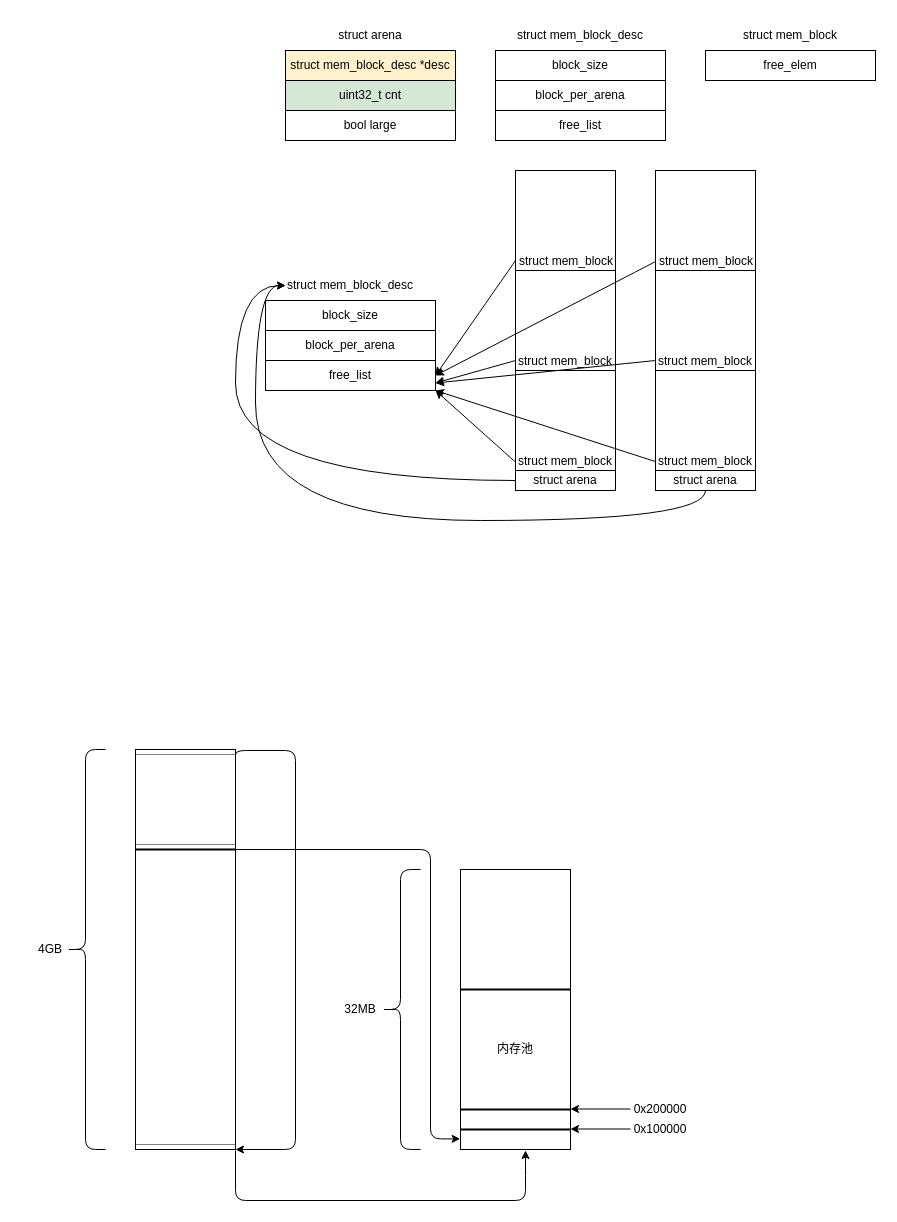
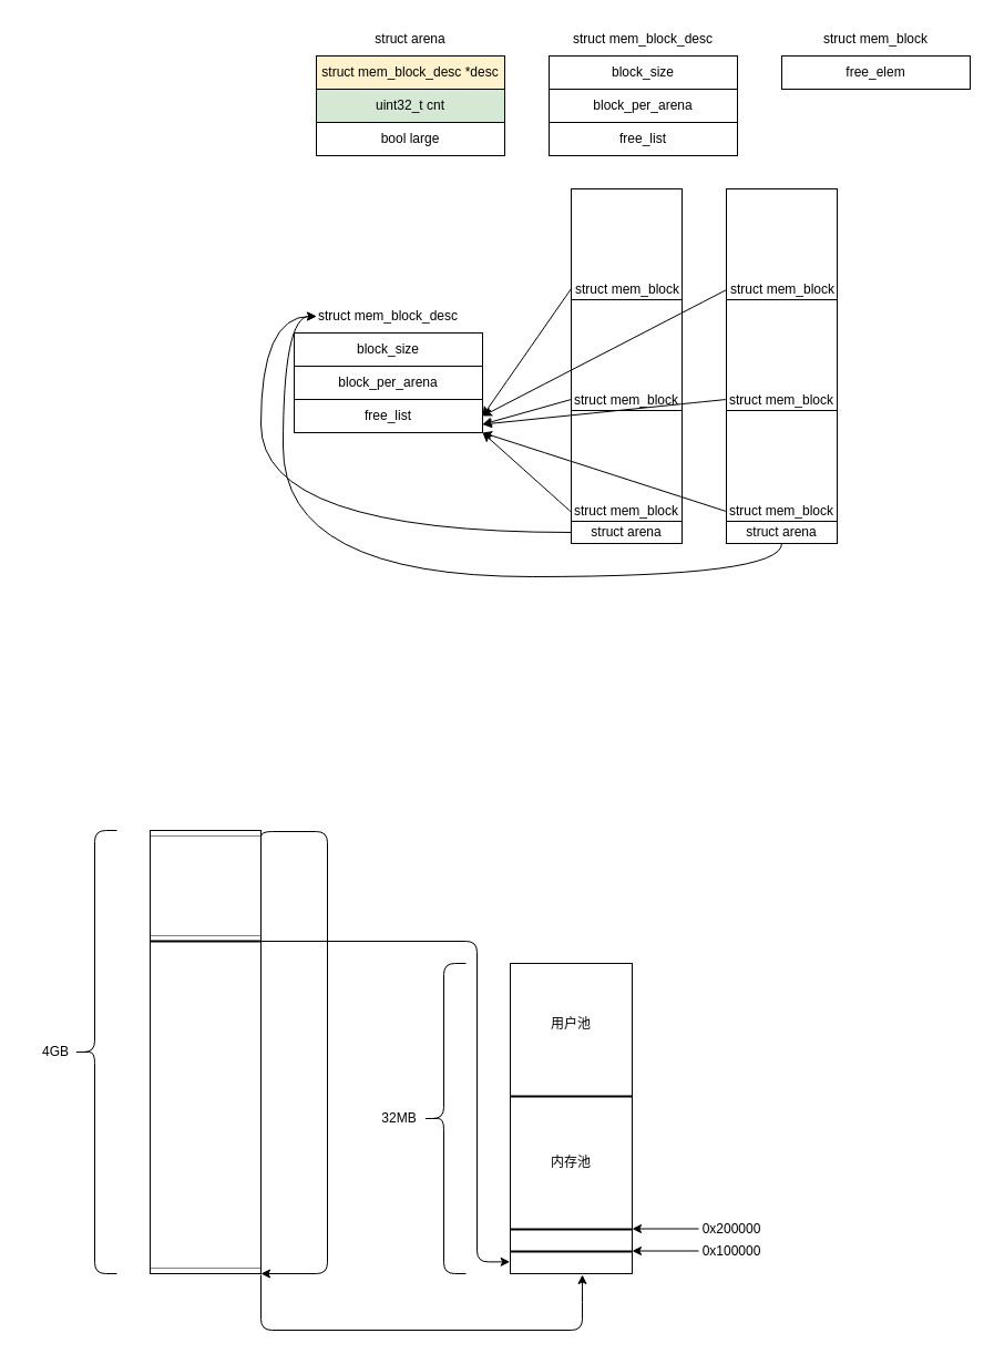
+ <mxCell id="43" value="用户池" style="text;html=1;strokeColor=none;fillColor=none;align=center;verticalAlign=middle;whiteSpace=wrap;rounded=0;" vertex="1" parent="1"><mxGeometry x="485" y="909" width="60" height="30" as="geometry" /></mxCell>
